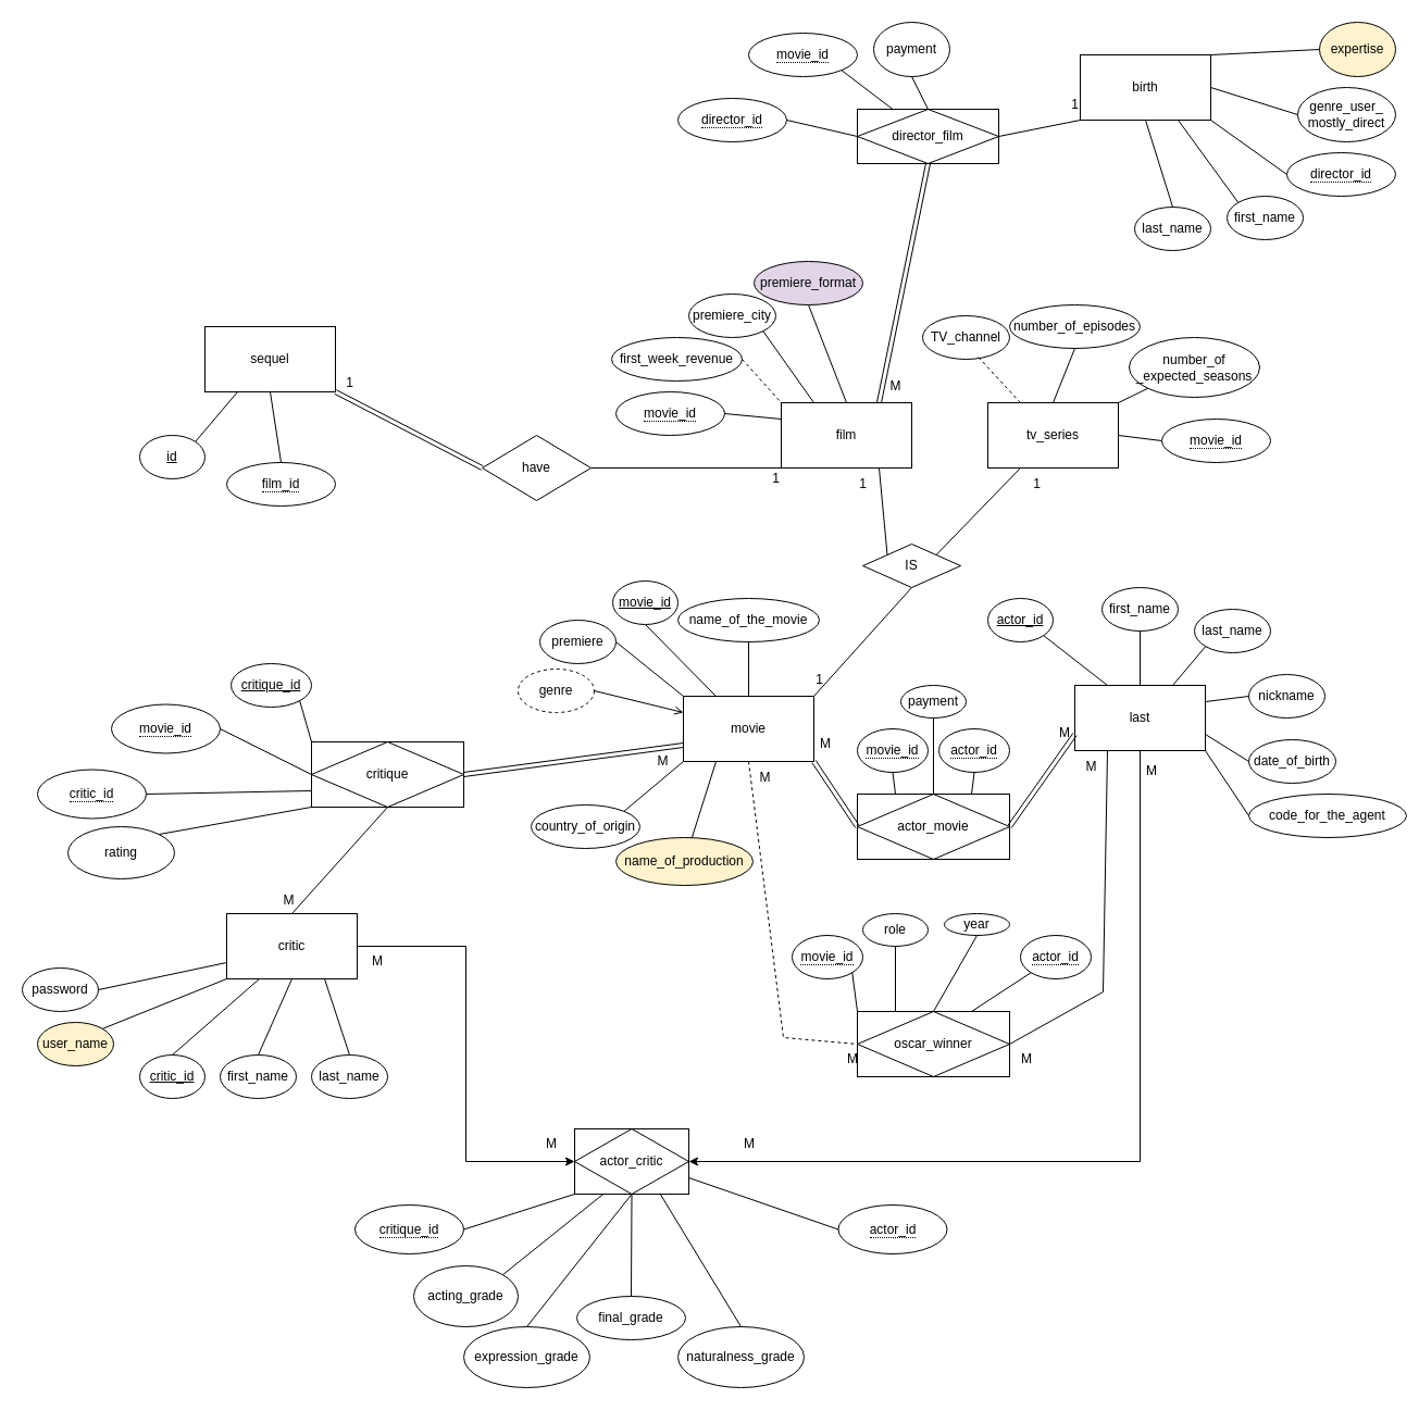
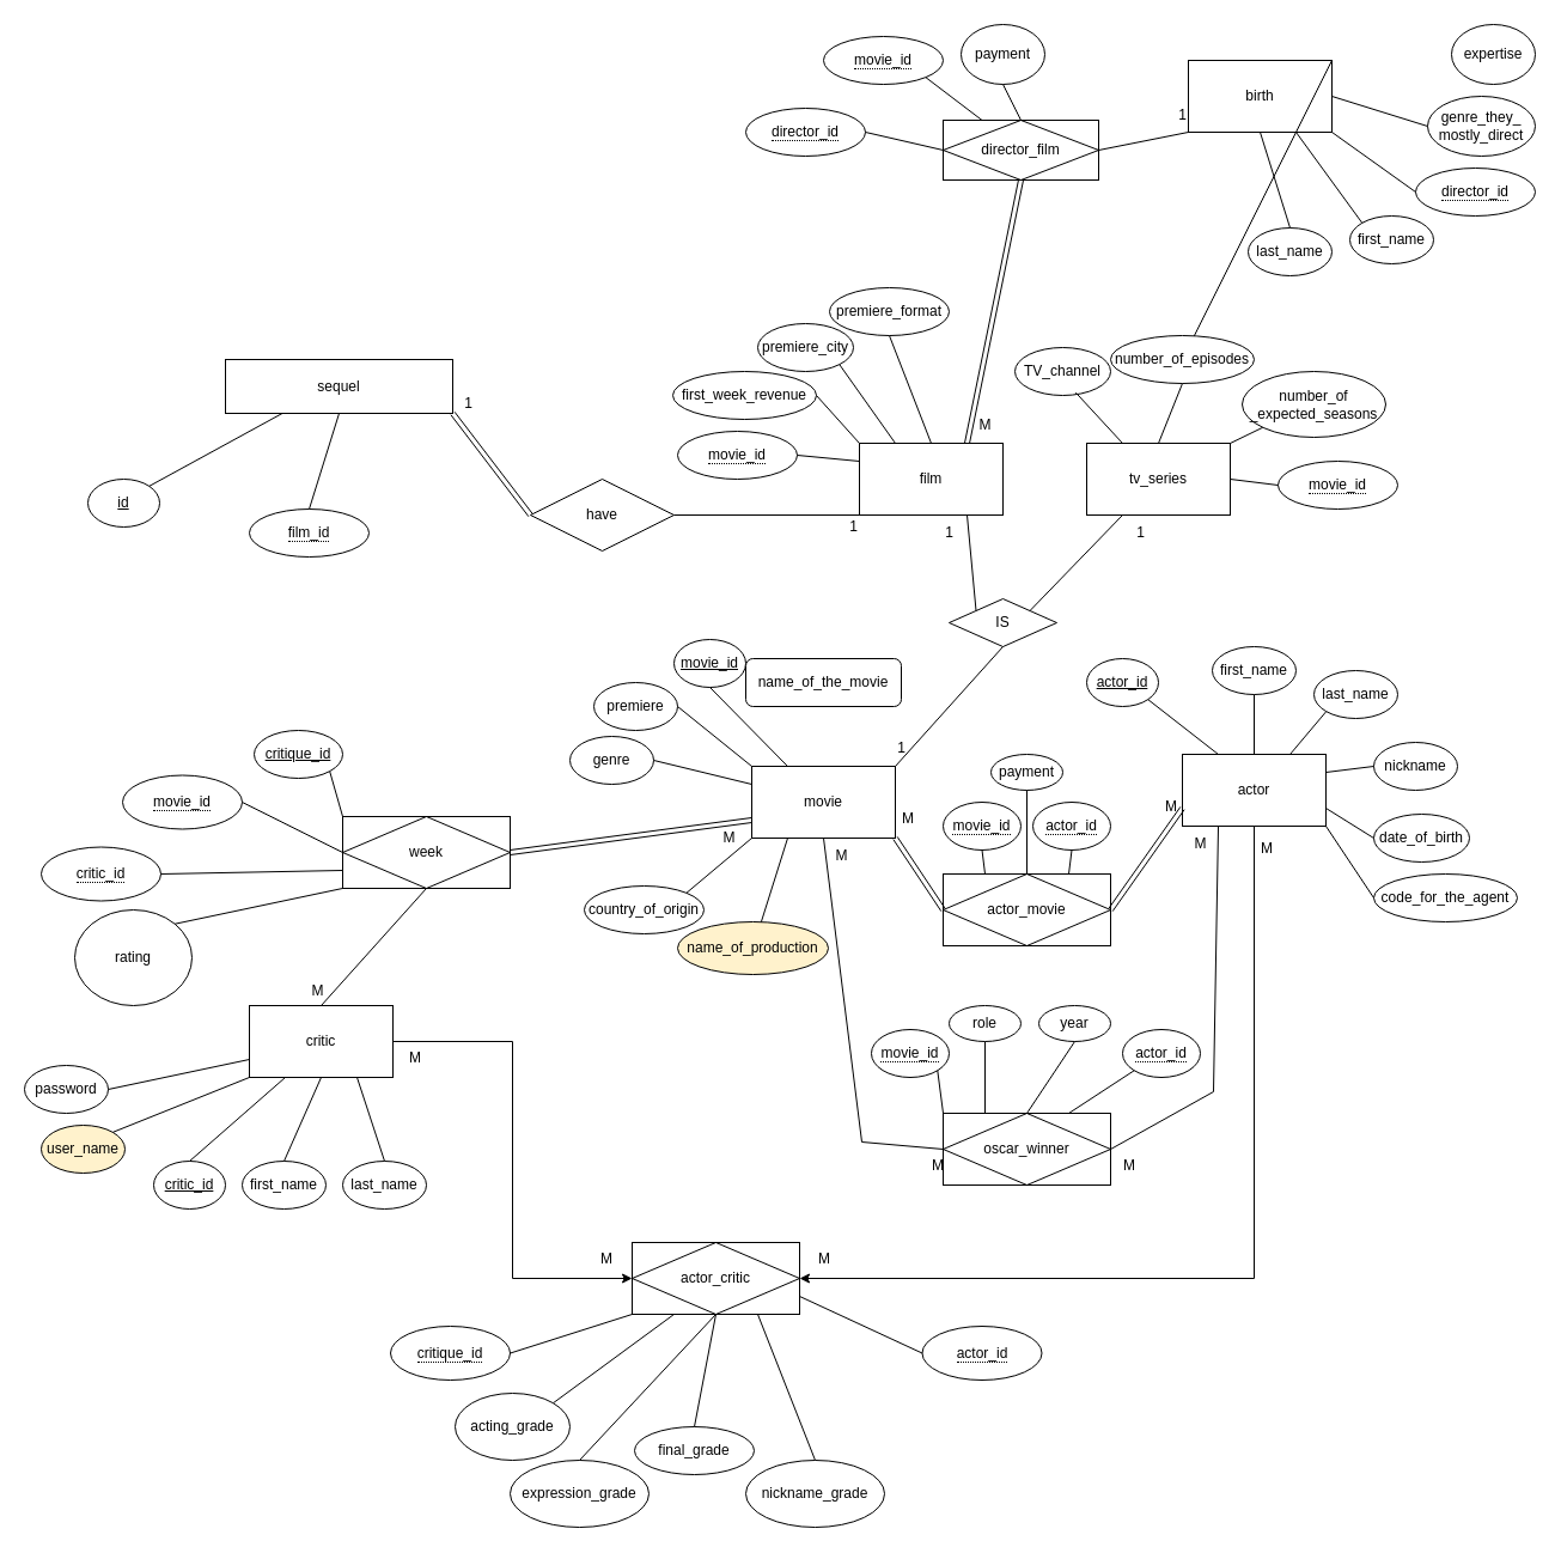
- <mxCell id="45" value="expertise" style="ellipse;whiteSpace=wrap;html=1;align=center;fillColor=#fff2cc;" parent="1" vertex="1"><mxGeometry x="1213" y="20" width="70" height="50" as="geometry" /></mxCell>
+ <mxCell id="45" value="expertise" style="ellipse;whiteSpace=wrap;html=1;align=center;" parent="1" vertex="1"><mxGeometry x="1213" y="20" width="70" height="50" as="geometry" /></mxCell>
- <mxCell id="153" value="" style="endArrow=none;html=1;rounded=0;exitX=1;exitY=0;exitDx=0;exitDy=0;entryX=0;entryY=0.5;entryDx=0;entryDy=0;" edge="1" parent="1" source="42" target="45"><mxGeometry relative="1" as="geometry"><mxPoint x="1127" y="94" as="sourcePoint" /><mxPoint x="1207" y="119" as="targetPoint" /></mxGeometry></mxCell>
+ <mxCell id="153" value="" style="endArrow=none;html=1;rounded=0;exitX=1;exitY=0;exitDx=0;exitDy=0;" edge="1" parent="1" source="42" target="40"><mxGeometry relative="1" as="geometry"><mxPoint x="1127" y="94" as="sourcePoint" /><mxPoint x="1207" y="119" as="targetPoint" /></mxGeometry></mxCell>
- <mxCell id="46" value="genre_user_&lt;br&gt;mostly_direct" style="ellipse;whiteSpace=wrap;html=1;align=center;" parent="1" vertex="1"><mxGeometry x="1193" y="80" width="90" height="50" as="geometry" /></mxCell>
+ <mxCell id="46" value="genre_they_&lt;br&gt;mostly_direct" style="ellipse;whiteSpace=wrap;html=1;align=center;" parent="1" vertex="1"><mxGeometry x="1193" y="80" width="90" height="50" as="geometry" /></mxCell>
- <mxCell id="34" value="premiere_format" style="ellipse;whiteSpace=wrap;html=1;align=center;fillColor=#e1d5e7;" parent="1" vertex="1"><mxGeometry x="693" y="240" width="100" height="40" as="geometry" /></mxCell>
+ <mxCell id="34" value="premiere_format" style="ellipse;whiteSpace=wrap;html=1;align=center;" parent="1" vertex="1"><mxGeometry x="693" y="240" width="100" height="40" as="geometry" /></mxCell>
- <mxCell id="51" value="sequel" style="rounded=0;whiteSpace=wrap;html=1;" parent="1" vertex="1"><mxGeometry x="188" y="300" width="120" height="60" as="geometry" /></mxCell>
+ <mxCell id="51" value="sequel" style="rounded=0;whiteSpace=wrap;html=1;" parent="1" vertex="1"><mxGeometry x="188" y="300" width="190" height="45" as="geometry" /></mxCell>
- <mxCell id="140" value="" style="endArrow=none;html=1;rounded=0;entryX=0.635;entryY=0.94;entryDx=0;entryDy=0;entryPerimeter=0;exitX=0.25;exitY=0;exitDx=0;exitDy=0;dashed=1;" edge="1" parent="1" source="31" target="39"><mxGeometry relative="1" as="geometry"><mxPoint x="678" as="sourcePoint" y="450" /><mxPoint x="838" as="targetPoint" y="450" /></mxGeometry></mxCell>
+ <mxCell id="140" value="" style="endArrow=none;html=1;rounded=0;entryX=0.635;entryY=0.94;entryDx=0;entryDy=0;entryPerimeter=0;exitX=0.25;exitY=0;exitDx=0;exitDy=0;" edge="1" parent="1" source="31" target="39"><mxGeometry relative="1" as="geometry"><mxPoint x="678" as="sourcePoint" y="450" /><mxPoint x="838" as="targetPoint" y="450" /></mxGeometry></mxCell>
- <mxCell id="134" value="" style="endArrow=none;html=1;rounded=0;exitX=1;exitY=0.5;exitDx=0;exitDy=0;entryX=0;entryY=0;entryDx=0;entryDy=0;dashed=1;" edge="1" parent="1" source="33" target="30"><mxGeometry relative="1" as="geometry"><mxPoint x="680" y="394" as="sourcePoint" /><mxPoint x="732" y="399" as="targetPoint" /></mxGeometry></mxCell>
+ <mxCell id="134" value="" style="endArrow=none;html=1;rounded=0;exitX=1;exitY=0.5;exitDx=0;exitDy=0;entryX=0;entryY=0;entryDx=0;entryDy=0;" edge="1" parent="1" source="33" target="30"><mxGeometry relative="1" as="geometry"><mxPoint x="680" y="394" as="sourcePoint" /><mxPoint x="732" y="399" as="targetPoint" /></mxGeometry></mxCell>
- <mxCell id="57" value="id" style="ellipse;whiteSpace=wrap;html=1;align=center;fontStyle=4;" parent="1" vertex="1"><mxGeometry x="128" y="400" width="60" height="40" as="geometry" /></mxCell>
+ <mxCell id="57" value="id" style="ellipse;whiteSpace=wrap;html=1;align=center;fontStyle=4;" parent="1" vertex="1"><mxGeometry x="73" y="400" width="60" height="40" as="geometry" /></mxCell>
- <mxCell id="58" value="have" style="shape=rhombus;perimeter=rhombusPerimeter;whiteSpace=wrap;html=1;align=center;" parent="1" vertex="1"><mxGeometry x="443" y="400" width="100" height="60" as="geometry" /></mxCell>
+ <mxCell id="58" value="have" style="shape=rhombus;perimeter=rhombusPerimeter;whiteSpace=wrap;html=1;align=center;" parent="1" vertex="1"><mxGeometry x="443" y="400" width="120" height="60" as="geometry" /></mxCell>
- <mxCell id="4" value="name_of_the_movie" style="ellipse;whiteSpace=wrap;html=1;align=center;" parent="1" vertex="1"><mxGeometry x="623" y="550" width="130" height="40" as="geometry" /></mxCell>
+ <mxCell id="4" value="name_of_the_movie" style="whiteSpace=wrap;html=1;align=center;rounded=1;" parent="1" vertex="1"><mxGeometry x="623" y="550" width="130" height="40" as="geometry" /></mxCell>
- <mxCell id="100" value="" style="endArrow=none;html=1;rounded=0;entryX=0.5;entryY=1;entryDx=0;entryDy=0;exitX=0.5;exitY=0;exitDx=0;exitDy=0;" edge="1" parent="1" source="2" target="4"><mxGeometry relative="1" as="geometry"><mxPoint x="482" y="646" as="sourcePoint" /><mxPoint x="642" y="646" as="targetPoint" /></mxGeometry></mxCell>
- <mxCell id="6" value="genre" style="ellipse;whiteSpace=wrap;html=1;align=center;dashed=1;" parent="1" vertex="1"><mxGeometry x="476" y="615" width="70" height="40" as="geometry" /></mxCell>
+ <mxCell id="6" value="genre" style="ellipse;whiteSpace=wrap;html=1;align=center;" parent="1" vertex="1"><mxGeometry x="476" y="615" width="70" height="40" as="geometry" /></mxCell>
- <mxCell id="101" value="" style="endArrow=open;html=1;rounded=0;entryX=0;entryY=0.25;entryDx=0;entryDy=0;exitX=1;exitY=0.5;exitDx=0;exitDy=0;" edge="1" parent="1" source="6" target="2"><mxGeometry relative="1" as="geometry"><mxPoint x="482" y="646" as="sourcePoint" /><mxPoint x="642" y="646" as="targetPoint" /></mxGeometry></mxCell>
+ <mxCell id="101" value="" style="endArrow=none;html=1;rounded=0;entryX=0;entryY=0.25;entryDx=0;entryDy=0;exitX=1;exitY=0.5;exitDx=0;exitDy=0;" edge="1" parent="1" source="6" target="2"><mxGeometry relative="1" as="geometry"><mxPoint x="482" y="646" as="sourcePoint" /><mxPoint x="642" y="646" as="targetPoint" /></mxGeometry></mxCell>
- <mxCell id="10" value="last" style="rounded=0;whiteSpace=wrap;html=1;" parent="1" vertex="1"><mxGeometry x="988" y="630" width="120" height="60" as="geometry" /></mxCell>
+ <mxCell id="10" value="actor" style="rounded=0;whiteSpace=wrap;html=1;" parent="1" vertex="1"><mxGeometry x="988" y="630" width="120" height="60" as="geometry" /></mxCell>
- <mxCell id="73" value="critique" style="shape=associativeEntity;whiteSpace=wrap;html=1;align=center;" parent="1" vertex="1"><mxGeometry x="286" y="682" width="140" height="60" as="geometry" /></mxCell>
+ <mxCell id="73" value="week" style="shape=associativeEntity;whiteSpace=wrap;html=1;align=center;" parent="1" vertex="1"><mxGeometry x="286" y="682" width="140" height="60" as="geometry" /></mxCell>
- <mxCell id="16" value="code_for_the_agent" style="ellipse;whiteSpace=wrap;html=1;align=center;" parent="1" vertex="1"><mxGeometry x="1148" y="730" width="145" height="40" as="geometry" /></mxCell>
+ <mxCell id="16" value="code_for_the_agent" style="ellipse;whiteSpace=wrap;html=1;align=center;" parent="1" vertex="1"><mxGeometry x="1148" y="730" width="120" height="40" as="geometry" /></mxCell>
- <mxCell id="70" value="rating" style="ellipse;whiteSpace=wrap;html=1;align=center;" parent="1" vertex="1"><mxGeometry x="62" y="760" width="98" height="48" as="geometry" /></mxCell>
+ <mxCell id="70" value="rating" style="ellipse;whiteSpace=wrap;html=1;align=center;" parent="1" vertex="1"><mxGeometry x="62" y="760" width="98" height="80" as="geometry" /></mxCell>
- <mxCell id="24" value="year" style="ellipse;whiteSpace=wrap;html=1;align=center;" parent="1" vertex="1"><mxGeometry x="868" y="840" width="60" height="20" as="geometry" /></mxCell>
+ <mxCell id="24" value="year" style="ellipse;whiteSpace=wrap;html=1;align=center;" parent="1" vertex="1"><mxGeometry x="868" y="840" width="60" height="30" as="geometry" /></mxCell>
- <mxCell id="104" value="" style="endArrow=none;html=1;rounded=0;entryX=0;entryY=0.5;entryDx=0;entryDy=0;exitX=0.5;exitY=1;exitDx=0;exitDy=0;dashed=1;" edge="1" parent="1" source="2" target="21"><mxGeometry relative="1" as="geometry"><mxPoint x="636" y="744" as="sourcePoint" /><mxPoint x="796" y="744" as="targetPoint" /><Array as="points"><mxPoint x="720" y="954" /></Array></mxGeometry></mxCell>
+ <mxCell id="104" value="" style="endArrow=none;html=1;rounded=0;entryX=0;entryY=0.5;entryDx=0;entryDy=0;exitX=0.5;exitY=1;exitDx=0;exitDy=0;" edge="1" parent="1" source="2" target="21"><mxGeometry relative="1" as="geometry"><mxPoint x="636" y="744" as="sourcePoint" /><mxPoint x="796" y="744" as="targetPoint" /><Array as="points"><mxPoint x="720" y="954" /></Array></mxGeometry></mxCell>
- <mxCell id="77" value="actor_critic" style="shape=associativeEntity;whiteSpace=wrap;html=1;align=center;" parent="1" vertex="1"><mxGeometry x="528" y="1038" width="105" height="60" as="geometry" /></mxCell>
+ <mxCell id="77" value="actor_critic" style="shape=associativeEntity;whiteSpace=wrap;html=1;align=center;" parent="1" vertex="1"><mxGeometry x="528" y="1038" width="140" height="60" as="geometry" /></mxCell>
- <mxCell id="82" value="naturalness_grade" style="ellipse;whiteSpace=wrap;html=1;align=center;" parent="1" vertex="1"><mxGeometry x="623" y="1220" width="116" height="56" as="geometry" /></mxCell>
+ <mxCell id="82" value="nickname_grade" style="ellipse;whiteSpace=wrap;html=1;align=center;" parent="1" vertex="1"><mxGeometry x="623" y="1220" width="116" height="56" as="geometry" /></mxCell>
